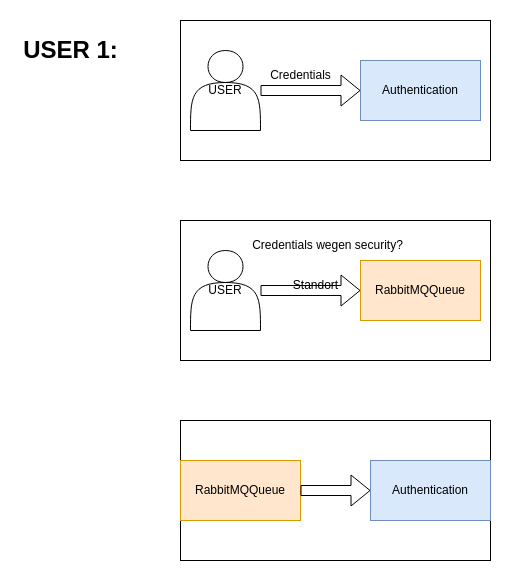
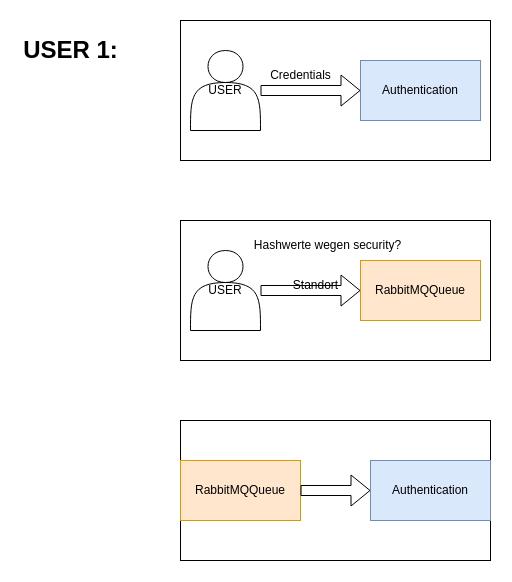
- <mxCell id="15" value="Credentials wegen security?" style="text;html=1;align=center;verticalAlign=middle;whiteSpace=wrap;rounded=0;" vertex="1" parent="9"><mxGeometry x="40" y="10" width="215" height="30" as="geometry" /></mxCell>
+ <mxCell id="15" value="Hashwerte wegen security?" style="text;html=1;align=center;verticalAlign=middle;whiteSpace=wrap;rounded=0;" vertex="1" parent="9"><mxGeometry x="40" y="10" width="215" height="30" as="geometry" /></mxCell>
